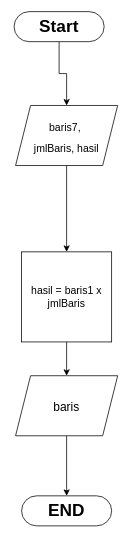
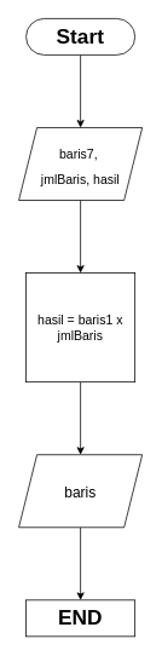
- <mxCell id="3" value="&lt;b&gt;&lt;font style=&quot;font-size: 23px;&quot;&gt;Start&lt;/font&gt;&lt;/b&gt;" style="rounded=1;whiteSpace=wrap;html=1;arcSize=50;" vertex="1" parent="1"><mxGeometry x="18" y="15" width="120" height="40" as="geometry" /></mxCell>
+ <mxCell id="3" value="&lt;b&gt;&lt;font style=&quot;font-size: 23px;&quot;&gt;Start&lt;/font&gt;&lt;/b&gt;" style="rounded=1;whiteSpace=wrap;html=1;arcSize=50;" vertex="1" parent="1"><mxGeometry x="28" y="20" width="120" height="40" as="geometry" /></mxCell>
- <mxCell id="9" value="&lt;font style=&quot;font-size: 14px;&quot;&gt;hasil = baris1 x jmlBaris&lt;/font&gt;" style="whiteSpace=wrap;html=1;aspect=fixed;fontSize=14;" vertex="1" parent="1"><mxGeometry x="28" y="335" width="120" height="120" as="geometry" /></mxCell>
+ <mxCell id="9" value="&lt;font style=&quot;font-size: 14px;&quot;&gt;hasil = baris1 x jmlBaris&lt;/font&gt;" style="whiteSpace=wrap;html=1;aspect=fixed;fontSize=14;" vertex="1" parent="1"><mxGeometry x="28" y="300" width="120" height="120" as="geometry" /></mxCell>
- <mxCell id="5" value="&lt;b&gt;&lt;font style=&quot;font-size: 23px;&quot;&gt;END&lt;/font&gt;&lt;/b&gt;" style="rounded=1;whiteSpace=wrap;html=1;arcSize=50;" vertex="1" parent="1"><mxGeometry x="28" y="660" width="120" height="40" as="geometry" /></mxCell>
+ <mxCell id="5" value="&lt;b&gt;&lt;font style=&quot;font-size: 23px;&quot;&gt;END&lt;/font&gt;&lt;/b&gt;" style="whiteSpace=wrap;html=1;arcSize=50;rounded=0;" vertex="1" parent="1"><mxGeometry x="28" y="660" width="120" height="40" as="geometry" /></mxCell>
